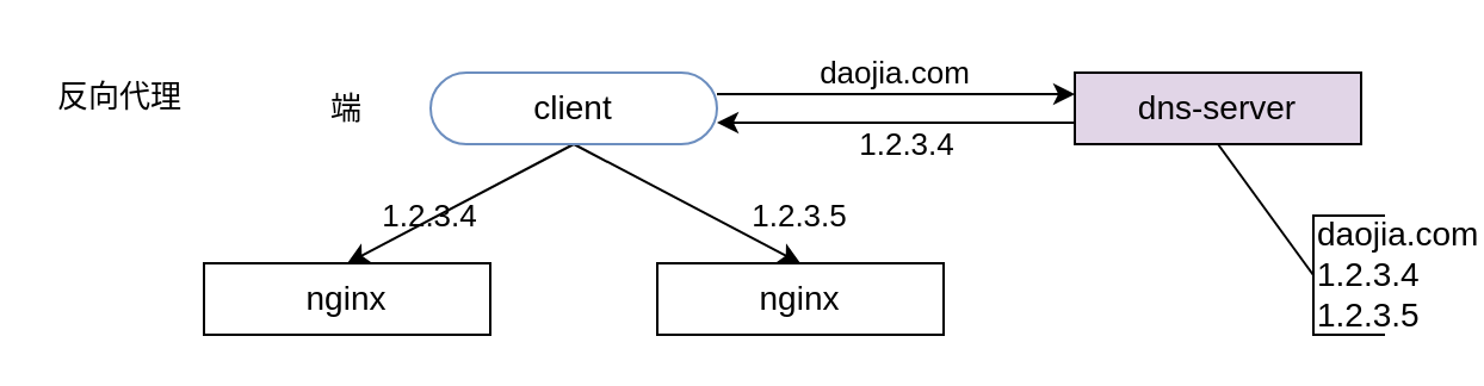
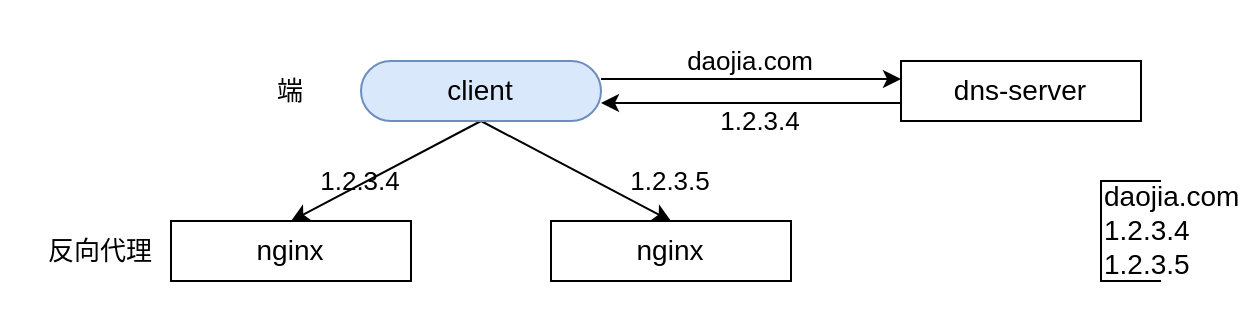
- <mxCell id="17" value="反向代理" style="text;html=1;strokeColor=none;fillColor=none;align=center;verticalAlign=middle;whiteSpace=wrap;rounded=0;fontSize=13;" parent="1" vertex="1"><mxGeometry x="20" y="30" width="60" height="20" as="geometry" /></mxCell>
+ <mxCell id="17" value="反向代理" style="text;html=1;strokeColor=none;fillColor=none;align=center;verticalAlign=middle;whiteSpace=wrap;rounded=0;fontSize=13;" parent="1" vertex="1"><mxGeometry x="20" y="115" width="60" height="20" as="geometry" /></mxCell>
- <mxCell id="5" value="client" style="rounded=1;whiteSpace=wrap;html=1;arcSize=50;fontSize=14;fillColor=#ffffff;strokeColor=#6c8ebf;" parent="1" vertex="1"><mxGeometry x="180" y="30" width="120" height="30" as="geometry" /></mxCell>
+ <mxCell id="5" value="client" style="rounded=1;whiteSpace=wrap;html=1;arcSize=50;fontSize=14;fillColor=#dae8fc;strokeColor=#6c8ebf;" parent="1" vertex="1"><mxGeometry x="180" y="30" width="120" height="30" as="geometry" /></mxCell>
- <mxCell id="7" value="dns-server" style="rounded=0;whiteSpace=wrap;html=1;fontSize=14;fillColor=#e1d5e7;" parent="1" vertex="1"><mxGeometry x="450" y="30" width="120" height="30" as="geometry" /></mxCell>
+ <mxCell id="7" value="dns-server" style="rounded=0;whiteSpace=wrap;html=1;fontSize=14;" parent="1" vertex="1"><mxGeometry x="450" y="30" width="120" height="30" as="geometry" /></mxCell>
- <mxCell id="11" value="" style="endArrow=none;html=1;fontSize=14;entryX=0.5;entryY=1;entryDx=0;entryDy=0;exitX=0;exitY=0.5;exitDx=0;exitDy=0;exitPerimeter=0;" parent="1" source="10" target="7" edge="1"><mxGeometry width="50" height="50" relative="1" as="geometry"><mxPoint x="300" y="220" as="sourcePoint" /><mxPoint x="350" y="170" as="targetPoint" /></mxGeometry></mxCell>
